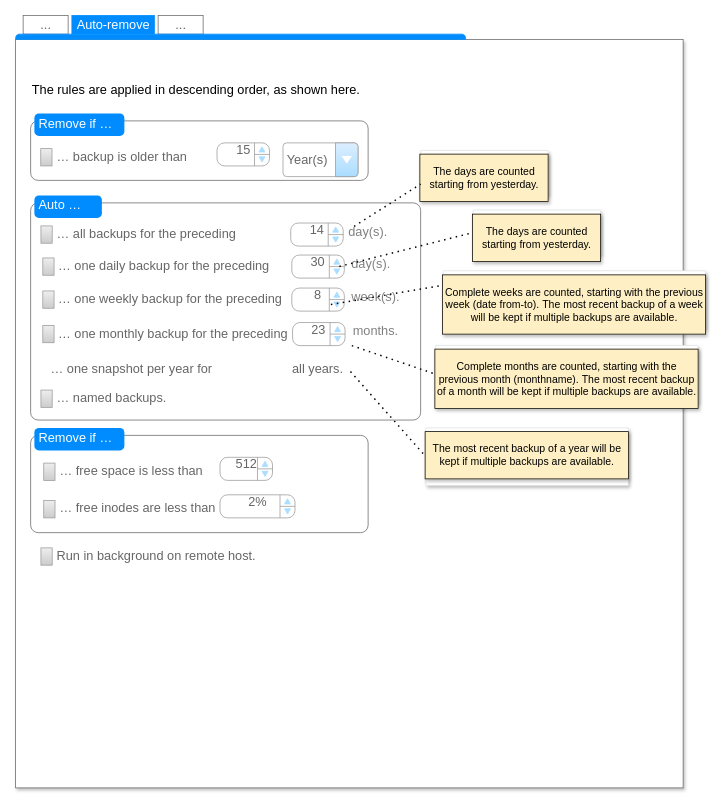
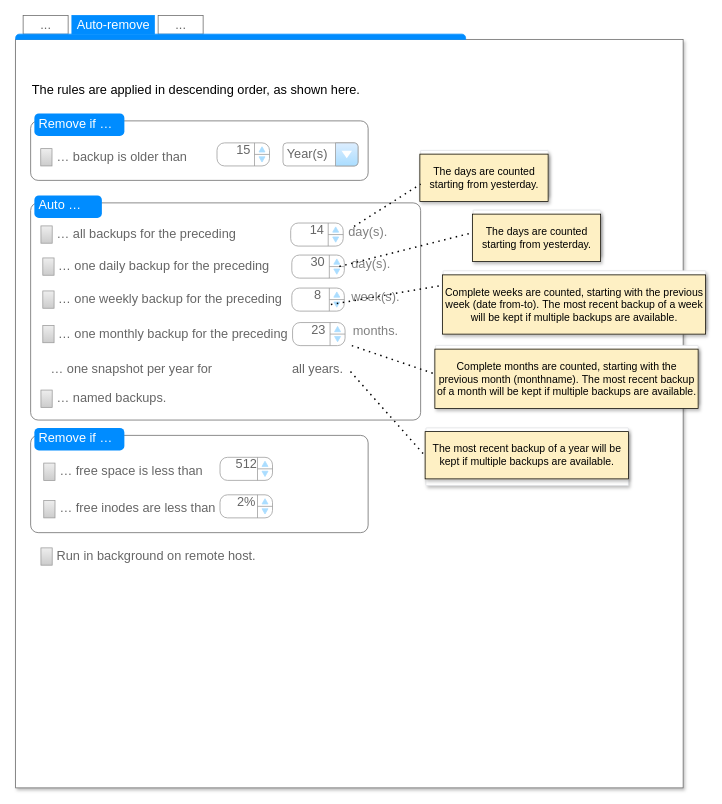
- <mxCell id="11" value="Year(s)" style="strokeWidth=1;shadow=0;dashed=0;align=center;html=1;shape=mxgraph.mockup.forms.comboBox;strokeColor=#999999;fillColor=#ddeeff;align=left;fillColor2=#aaddff;mainText=;fontColor=#666666;fontSize=17;spacingLeft=3;" parent="7" vertex="1"><mxGeometry x="336.5" y="39.333" width="100" height="45" as="geometry" /></mxCell>
+ <mxCell id="11" value="Year(s)" style="strokeWidth=1;shadow=0;dashed=0;align=center;html=1;shape=mxgraph.mockup.forms.comboBox;strokeColor=#999999;fillColor=#ddeeff;align=left;fillColor2=#aaddff;mainText=;fontColor=#666666;fontSize=17;spacingLeft=3;" parent="7" vertex="1"><mxGeometry x="336.5" y="39.333" width="100" height="30.746" as="geometry" /></mxCell>
- <mxCell id="42" value="2%" style="strokeWidth=1;shadow=0;dashed=0;align=center;html=1;shape=mxgraph.mockup.forms.spinner;strokeColor=#999999;spinLayout=right;spinStyle=normal;adjStyle=triangle;fillColor=#aaddff;fontSize=17;fontColor=#666666;mainText=;html=1;overflow=fill;" vertex="1" parent="39"><mxGeometry x="252.5" y="89.257" width="100" height="30.746" as="geometry" /></mxCell>
+ <mxCell id="42" value="2%" style="strokeWidth=1;shadow=0;dashed=0;align=center;html=1;shape=mxgraph.mockup.forms.spinner;strokeColor=#999999;spinLayout=right;spinStyle=normal;adjStyle=triangle;fillColor=#aaddff;fontSize=17;fontColor=#666666;mainText=;html=1;overflow=fill;" vertex="1" parent="39"><mxGeometry x="252.5" y="89.257" width="70" height="30.746" as="geometry" /></mxCell>
